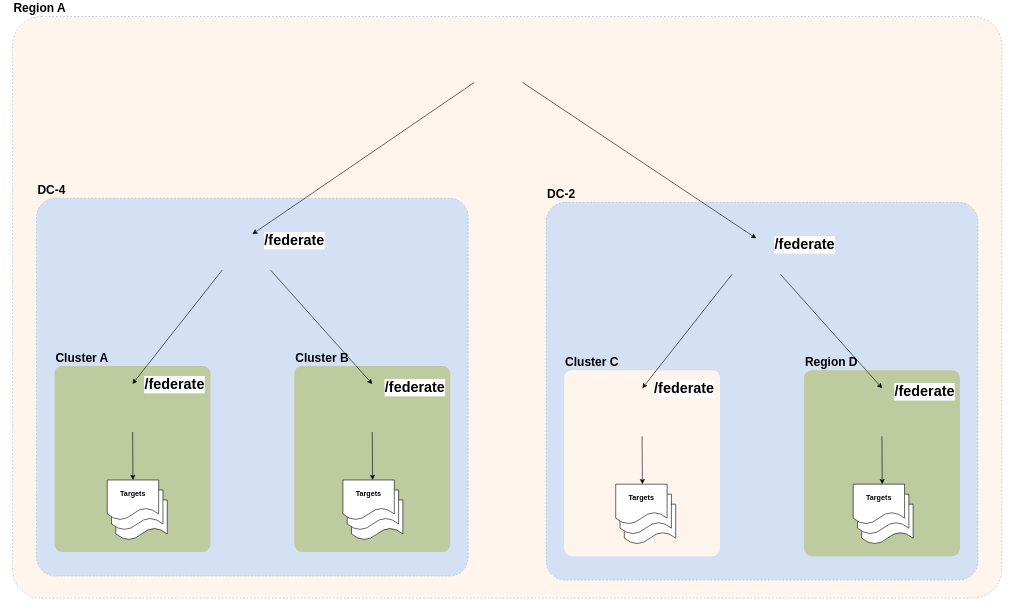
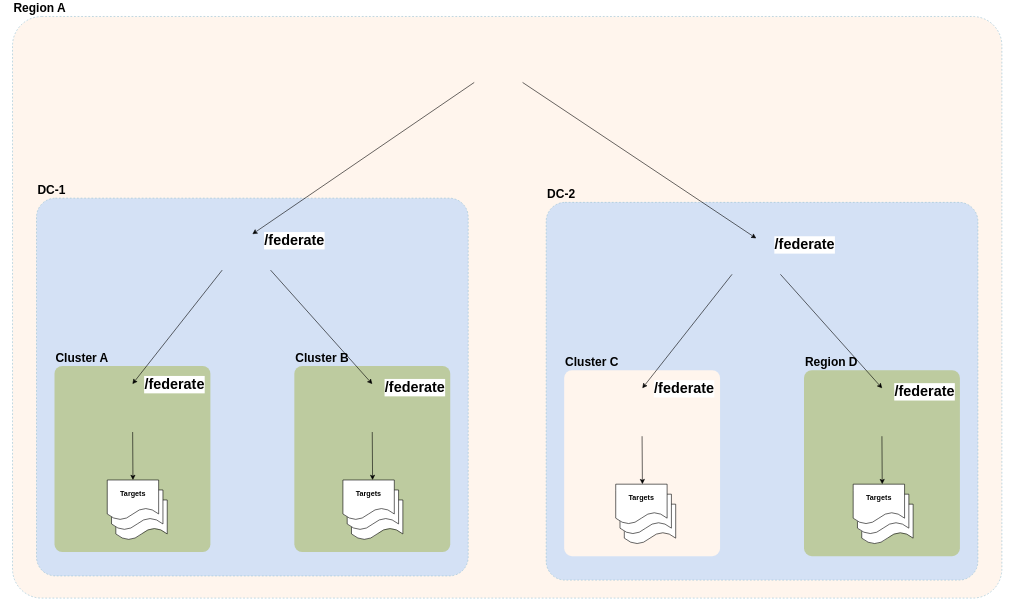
- <mxCell id="27" value="DC-4" style="rounded=1;whiteSpace=wrap;html=1;dashed=1;sketch=0;fillColor=#D4E1F5;strokeColor=#97C2D3;arcSize=5;fontStyle=1;fontSize=20;labelPosition=center;verticalLabelPosition=top;align=left;verticalAlign=bottom;shadow=0;glass=0;gradientColor=none;gradientDirection=north;" vertex="1" parent="26"><mxGeometry x="60" y="323" width="720" height="630" as="geometry" /></mxCell>
+ <mxCell id="27" value="DC-1" style="rounded=1;whiteSpace=wrap;html=1;dashed=1;sketch=0;fillColor=#D4E1F5;strokeColor=#97C2D3;arcSize=5;fontStyle=1;fontSize=20;labelPosition=center;verticalLabelPosition=top;align=left;verticalAlign=bottom;shadow=0;glass=0;gradientColor=none;gradientDirection=north;" vertex="1" parent="26"><mxGeometry x="60" y="323" width="720" height="630" as="geometry" /></mxCell>
